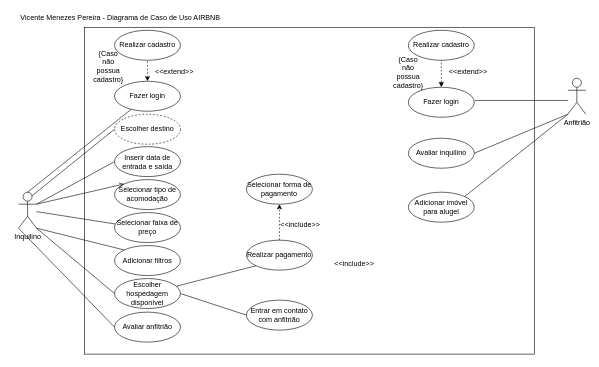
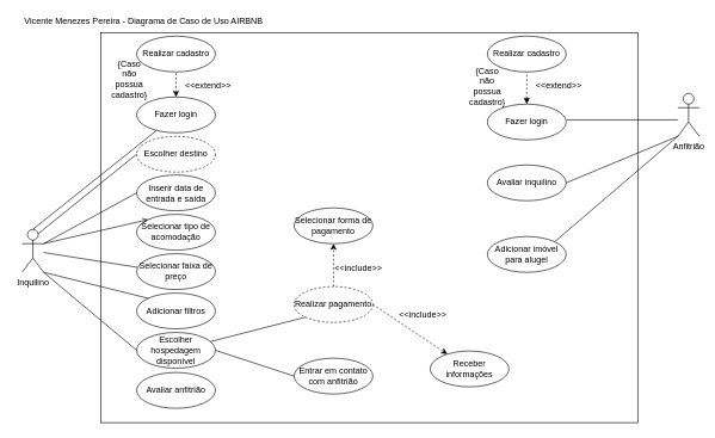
- <mxCell id="27" value="Adicionar imóvel para alugel" style="ellipse;whiteSpace=wrap;html=1;" vertex="1" parent="1"><mxGeometry x="680" y="320" width="110" height="50" as="geometry" /></mxCell>
+ <mxCell id="27" value="Adicionar imóvel para alugel" style="ellipse;whiteSpace=wrap;html=1;" vertex="1" parent="1"><mxGeometry x="680" y="330" width="110" height="50" as="geometry" /></mxCell>
- <mxCell id="22" value="Realizar pagamento" style="ellipse;whiteSpace=wrap;html=1;" vertex="1" parent="1"><mxGeometry x="410" y="400" width="110" height="50" as="geometry" /></mxCell>
+ <mxCell id="22" value="Realizar pagamento" style="ellipse;whiteSpace=wrap;html=1;dashed=1;" vertex="1" parent="1"><mxGeometry x="410" y="400" width="110" height="50" as="geometry" /></mxCell>
- <mxCell id="44" value="" style="endArrow=none;html=1;exitX=0;exitY=1;exitDx=0;exitDy=0;exitPerimeter=0;entryX=0;entryY=0.5;entryDx=0;entryDy=0;" edge="1" parent="1" source="3" target="43"><mxGeometry width="50" height="50" relative="1" as="geometry"><mxPoint x="570" y="420" as="sourcePoint" /><mxPoint x="620" y="370" as="targetPoint" /></mxGeometry></mxCell>
+ <mxCell id="37" value="" style="endArrow=classic;html=1;dashed=1;exitX=1;exitY=0.5;exitDx=0;exitDy=0;startArrow=none;startFill=0;endFill=1;" edge="1" parent="1" source="22" target="25"><mxGeometry width="50" height="50" relative="1" as="geometry"><mxPoint x="530" y="420" as="sourcePoint" /><mxPoint x="580" y="370" as="targetPoint" /></mxGeometry></mxCell>
+ <mxCell id="25" value="Receber informações" style="ellipse;whiteSpace=wrap;html=1;" vertex="1" parent="1"><mxGeometry x="600" y="490" width="110" height="50" as="geometry" /></mxCell>
